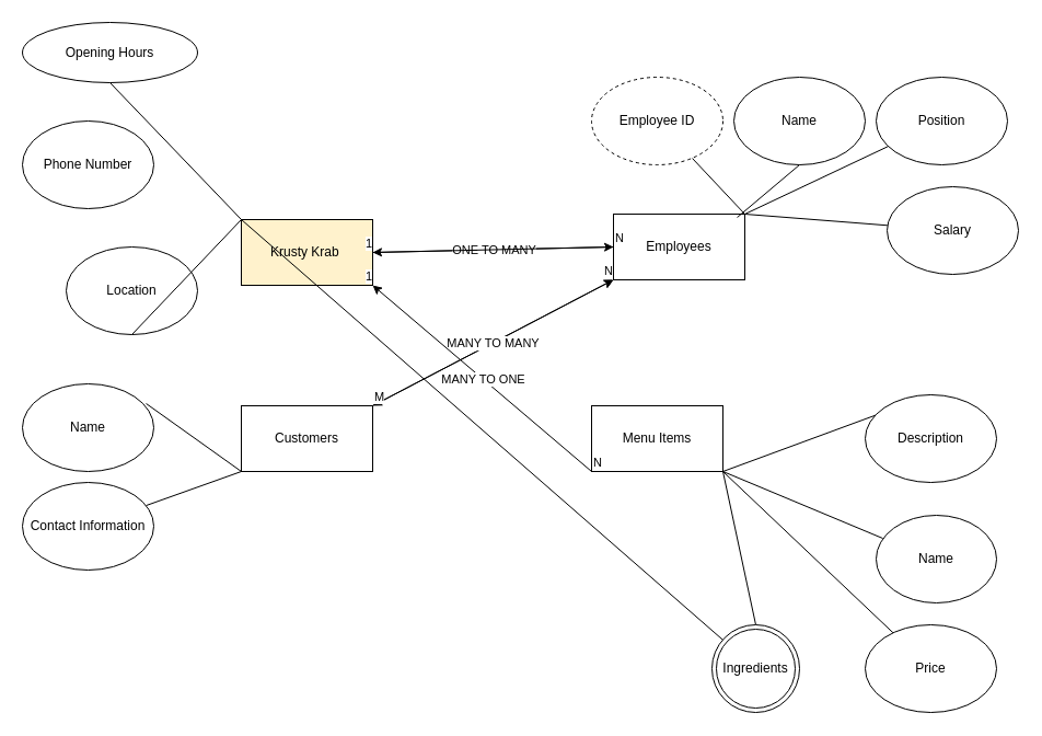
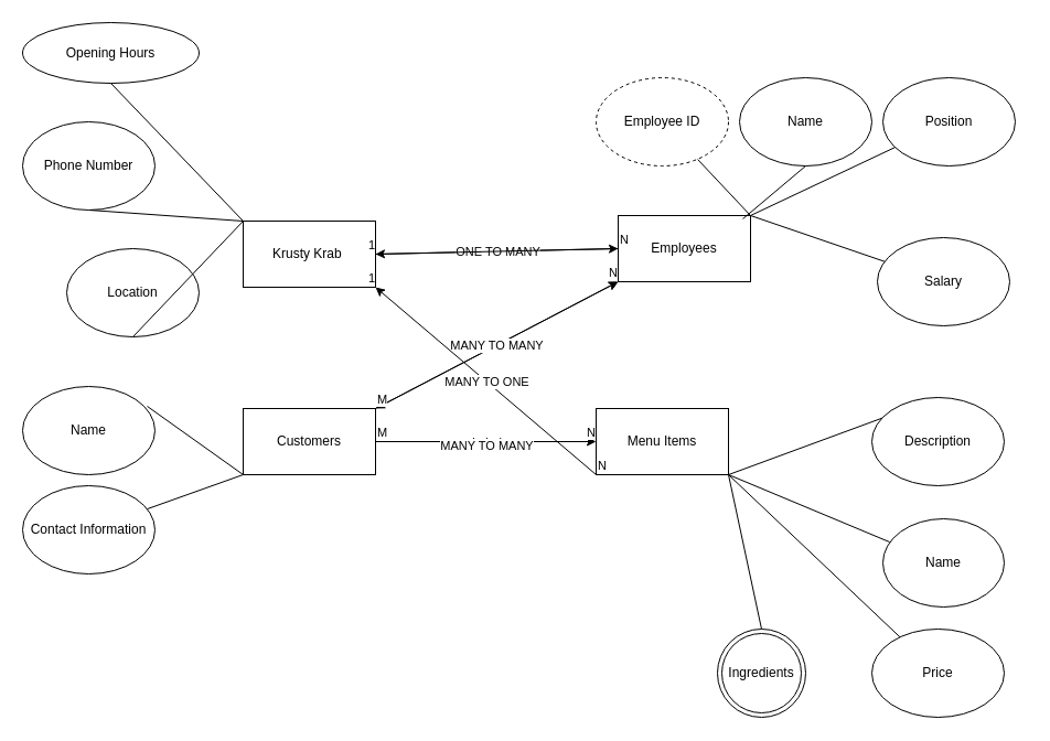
- <mxCell id="23" value="Salary" style="ellipse;whiteSpace=wrap;html=1;" vertex="1" parent="1"><mxGeometry x="810" y="170" width="120" height="80" as="geometry" /></mxCell>
+ <mxCell id="23" value="Salary" style="ellipse;whiteSpace=wrap;html=1;" vertex="1" parent="1"><mxGeometry x="795" y="215" width="120" height="80" as="geometry" /></mxCell>
- <mxCell id="2" value="Krusty Krab&amp;nbsp;" style="rounded=0;whiteSpace=wrap;html=1;fillColor=#fff2cc;" vertex="1" parent="1"><mxGeometry x="220" y="200" width="120" height="60" as="geometry" /></mxCell>
+ <mxCell id="2" value="Krusty Krab&amp;nbsp;" style="rounded=0;whiteSpace=wrap;html=1;" vertex="1" parent="1"><mxGeometry x="220" y="200" width="120" height="60" as="geometry" /></mxCell>
- <mxCell id="7" value="" style="endArrow=none;html=1;rounded=0;exitX=0;exitY=0;exitDx=0;exitDy=0;" edge="1" parent="1" source="2" target="31"><mxGeometry width="50" height="50" relative="1" as="geometry"><mxPoint x="320" y="150" as="sourcePoint" /><mxPoint x="370" y="100" as="targetPoint" /></mxGeometry></mxCell>
+ <mxCell id="7" value="" style="endArrow=none;html=1;rounded=0;exitX=0;exitY=0;exitDx=0;exitDy=0;entryX=0.5;entryY=1;entryDx=0;entryDy=0;" edge="1" parent="1" source="2" target="6"><mxGeometry width="50" height="50" relative="1" as="geometry"><mxPoint x="320" y="150" as="sourcePoint" /><mxPoint x="370" y="100" as="targetPoint" /></mxGeometry></mxCell>
+ <mxCell id="47" value="" style="endArrow=classic;html=1;rounded=0;exitX=1;exitY=0.5;exitDx=0;exitDy=0;entryX=0;entryY=0.5;entryDx=0;entryDy=0;" edge="1" parent="1" source="5" target="3"><mxGeometry relative="1" as="geometry"><mxPoint x="380" y="320" as="sourcePoint" /><mxPoint x="540" y="320" as="targetPoint" /></mxGeometry></mxCell>
+ <mxCell id="48" value="Label" style="edgeLabel;resizable=0;html=1;align=center;verticalAlign=middle;" connectable="0" vertex="1" parent="47"><mxGeometry relative="1" as="geometry" /></mxCell>
+ <mxCell id="49" value="M" style="edgeLabel;resizable=0;html=1;align=left;verticalAlign=bottom;" connectable="0" vertex="1" parent="47"><mxGeometry x="-1" relative="1" as="geometry" /></mxCell>
+ <mxCell id="50" value="N" style="edgeLabel;resizable=0;html=1;align=right;verticalAlign=bottom;" connectable="0" vertex="1" parent="47"><mxGeometry x="1" relative="1" as="geometry" /></mxCell>
+ <mxCell id="51" value="MANY TO MANY" style="edgeLabel;html=1;align=center;verticalAlign=middle;resizable=0;points=[];" vertex="1" connectable="0" parent="47"><mxGeometry y="-3" relative="1" as="geometry"><mxPoint as="offset" /></mxGeometry></mxCell>
